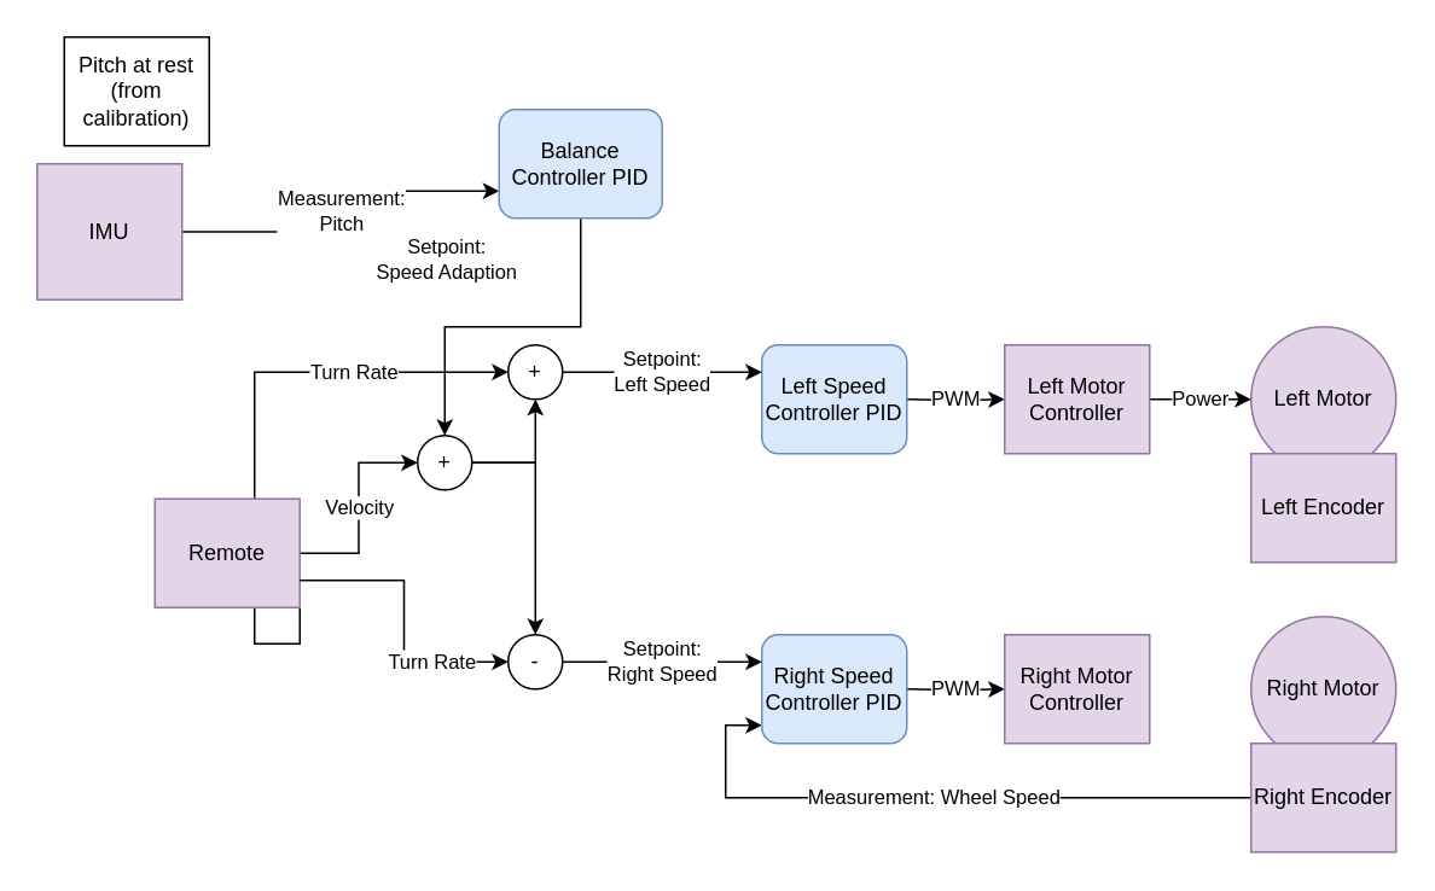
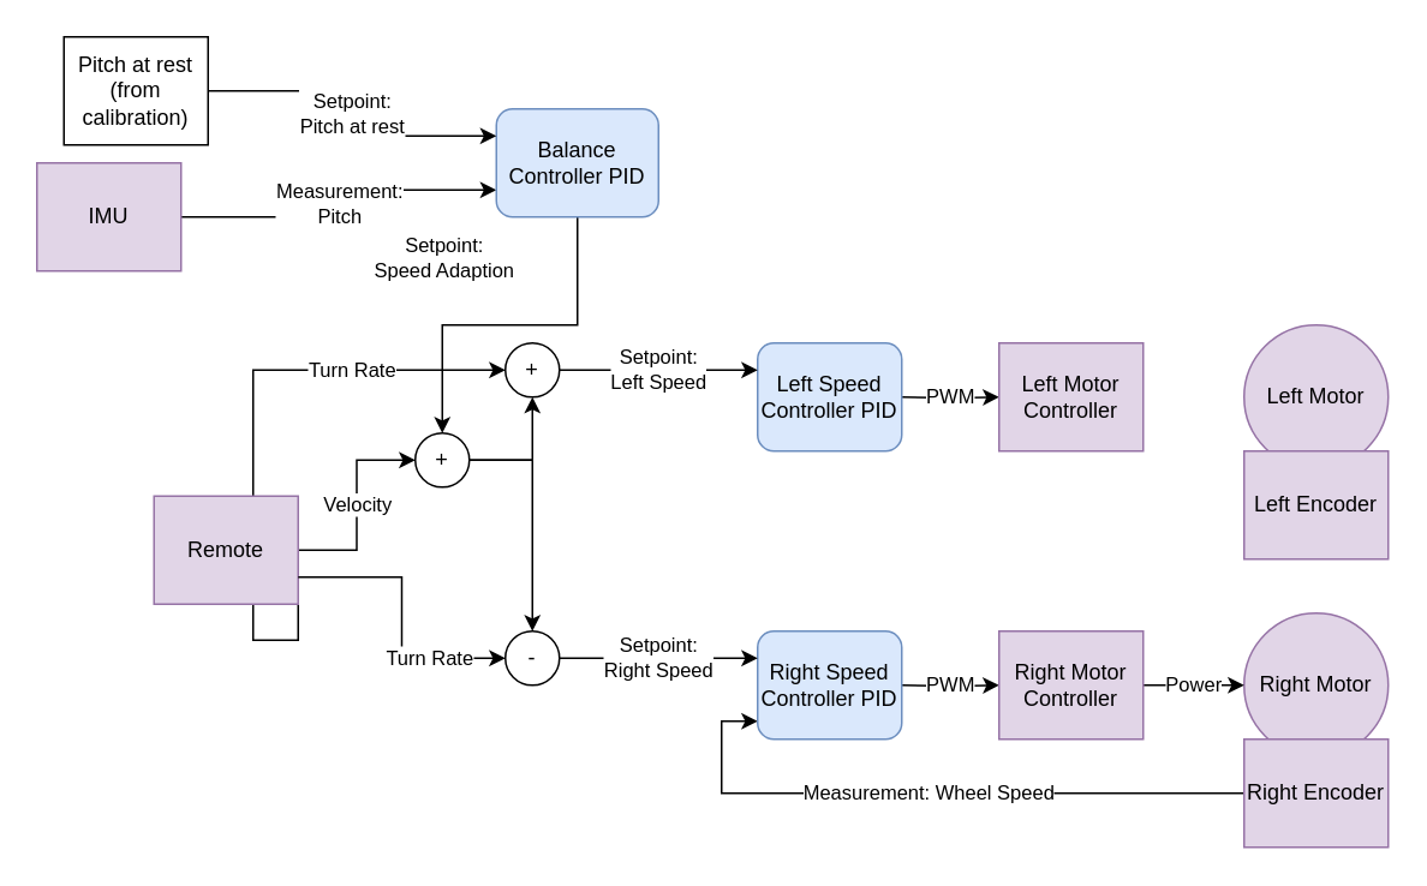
+ <mxCell id="20" value="Setpoint:&lt;br&gt;Pitch at rest" style="edgeStyle=orthogonalEdgeStyle;rounded=0;orthogonalLoop=1;jettySize=auto;html=1;entryX=0;entryY=0.25;entryDx=0;entryDy=0;" edge="1" parent="1" source="21" target="19"><mxGeometry relative="1" as="geometry" /></mxCell>
- <mxCell id="14" value="IMU" style="rounded=0;whiteSpace=wrap;html=1;fillColor=#e1d5e7;strokeColor=#9673a6;" vertex="1" parent="1"><mxGeometry x="20" y="90" width="80" height="75" as="geometry" /></mxCell>
+ <mxCell id="14" value="IMU" style="rounded=0;whiteSpace=wrap;html=1;fillColor=#e1d5e7;strokeColor=#9673a6;" vertex="1" parent="1"><mxGeometry x="20" y="90" width="80" height="60" as="geometry" /></mxCell>
- <mxCell id="5" value="Power" style="edgeStyle=orthogonalEdgeStyle;rounded=0;orthogonalLoop=1;jettySize=auto;html=1;" edge="1" parent="1" source="6" target="2"><mxGeometry relative="1" as="geometry" /></mxCell>
+ <mxCell id="11" value="Power" style="edgeStyle=orthogonalEdgeStyle;rounded=0;orthogonalLoop=1;jettySize=auto;html=1;" edge="1" source="12" target="7" parent="1"><mxGeometry relative="1" as="geometry" /></mxCell>
